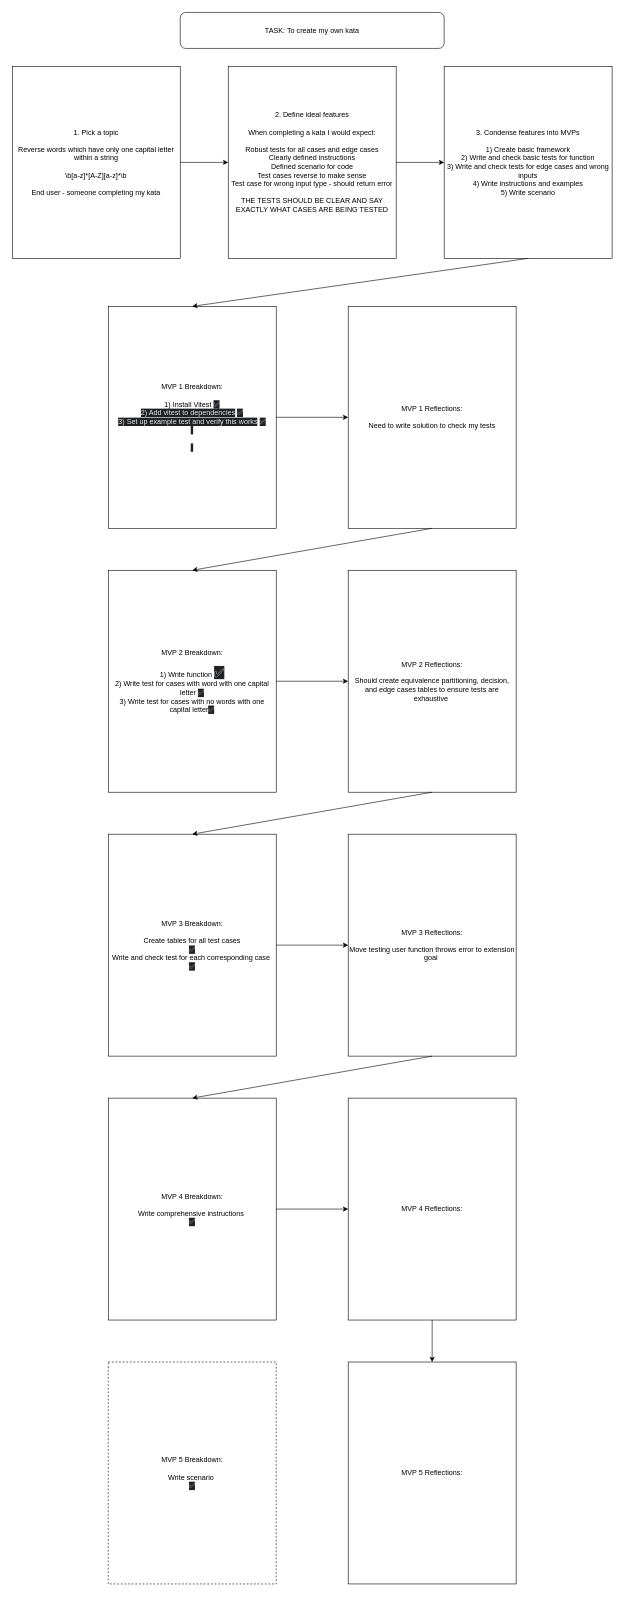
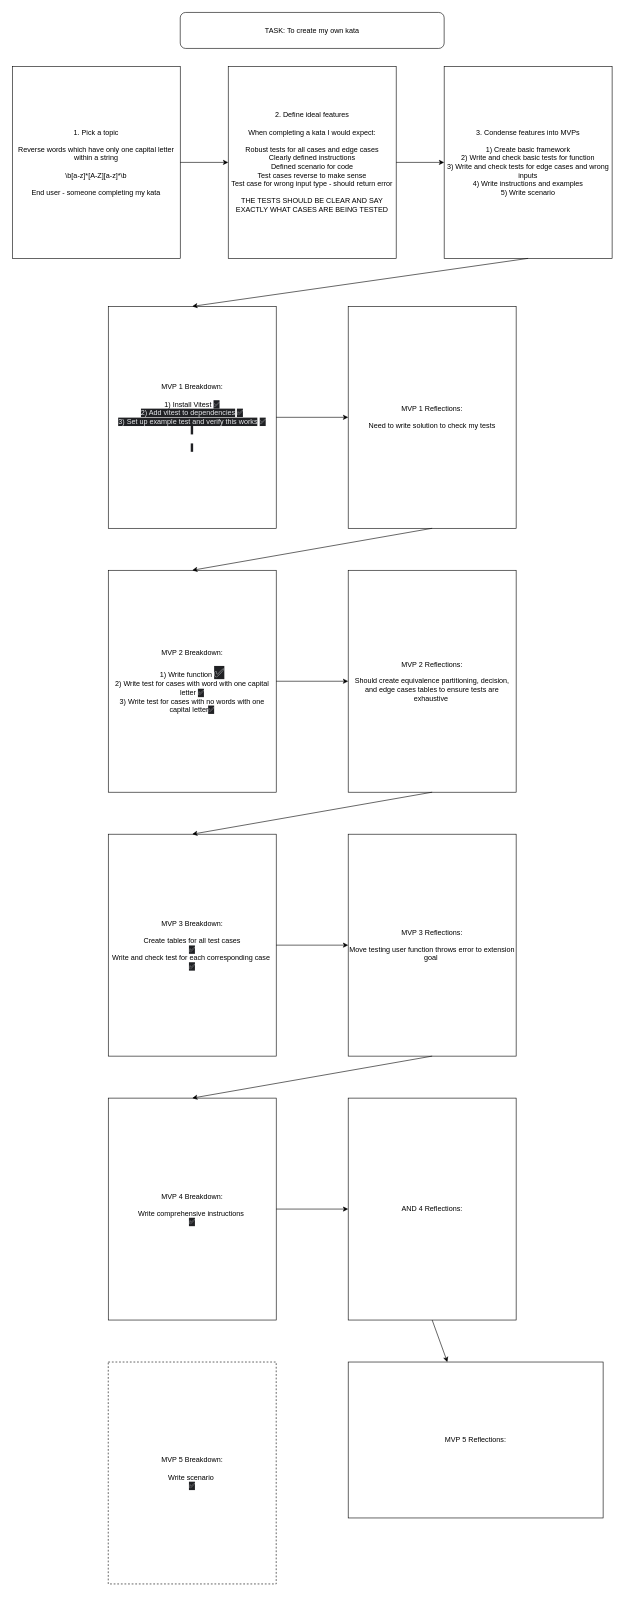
- <mxCell id="21" value="MVP 4 Reflections:&lt;br&gt;" style="rounded=0;whiteSpace=wrap;html=1;" parent="1" vertex="1"><mxGeometry x="580" y="1830" width="280" height="370" as="geometry" /></mxCell>
+ <mxCell id="21" value="AND 4 Reflections:&lt;br&gt;" style="rounded=0;whiteSpace=wrap;html=1;" parent="1" vertex="1"><mxGeometry x="580" y="1830" width="280" height="370" as="geometry" /></mxCell>
- <mxCell id="25" value="MVP 5 Reflections:" style="rounded=0;whiteSpace=wrap;html=1;" parent="1" vertex="1"><mxGeometry x="580" y="2270" width="280" height="370" as="geometry" /></mxCell>
+ <mxCell id="25" value="MVP 5 Reflections:" style="rounded=0;whiteSpace=wrap;html=1;" parent="1" vertex="1"><mxGeometry x="580" y="2270" width="425" height="260" as="geometry" /></mxCell>
